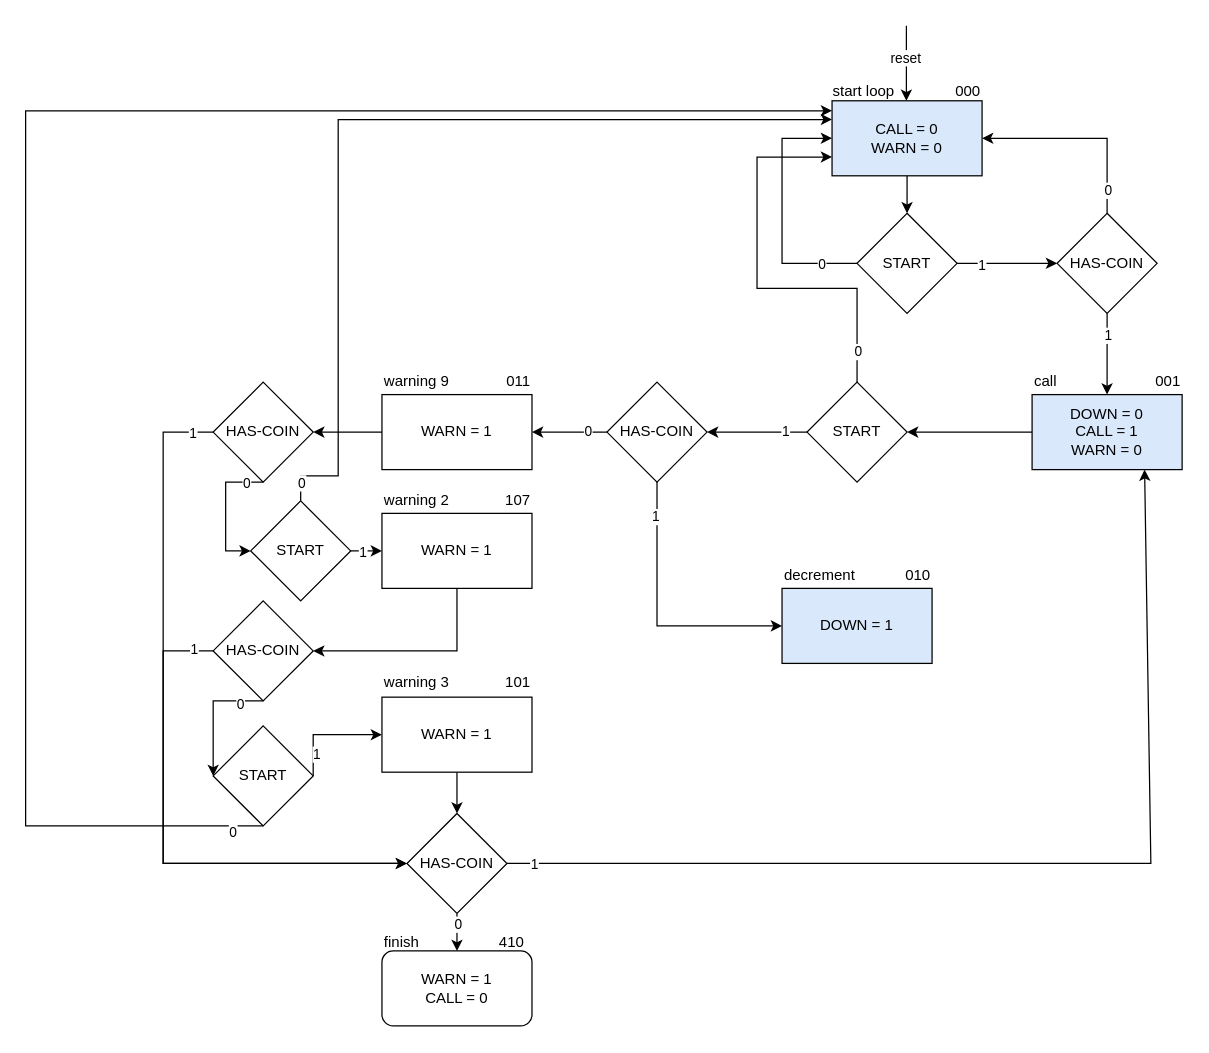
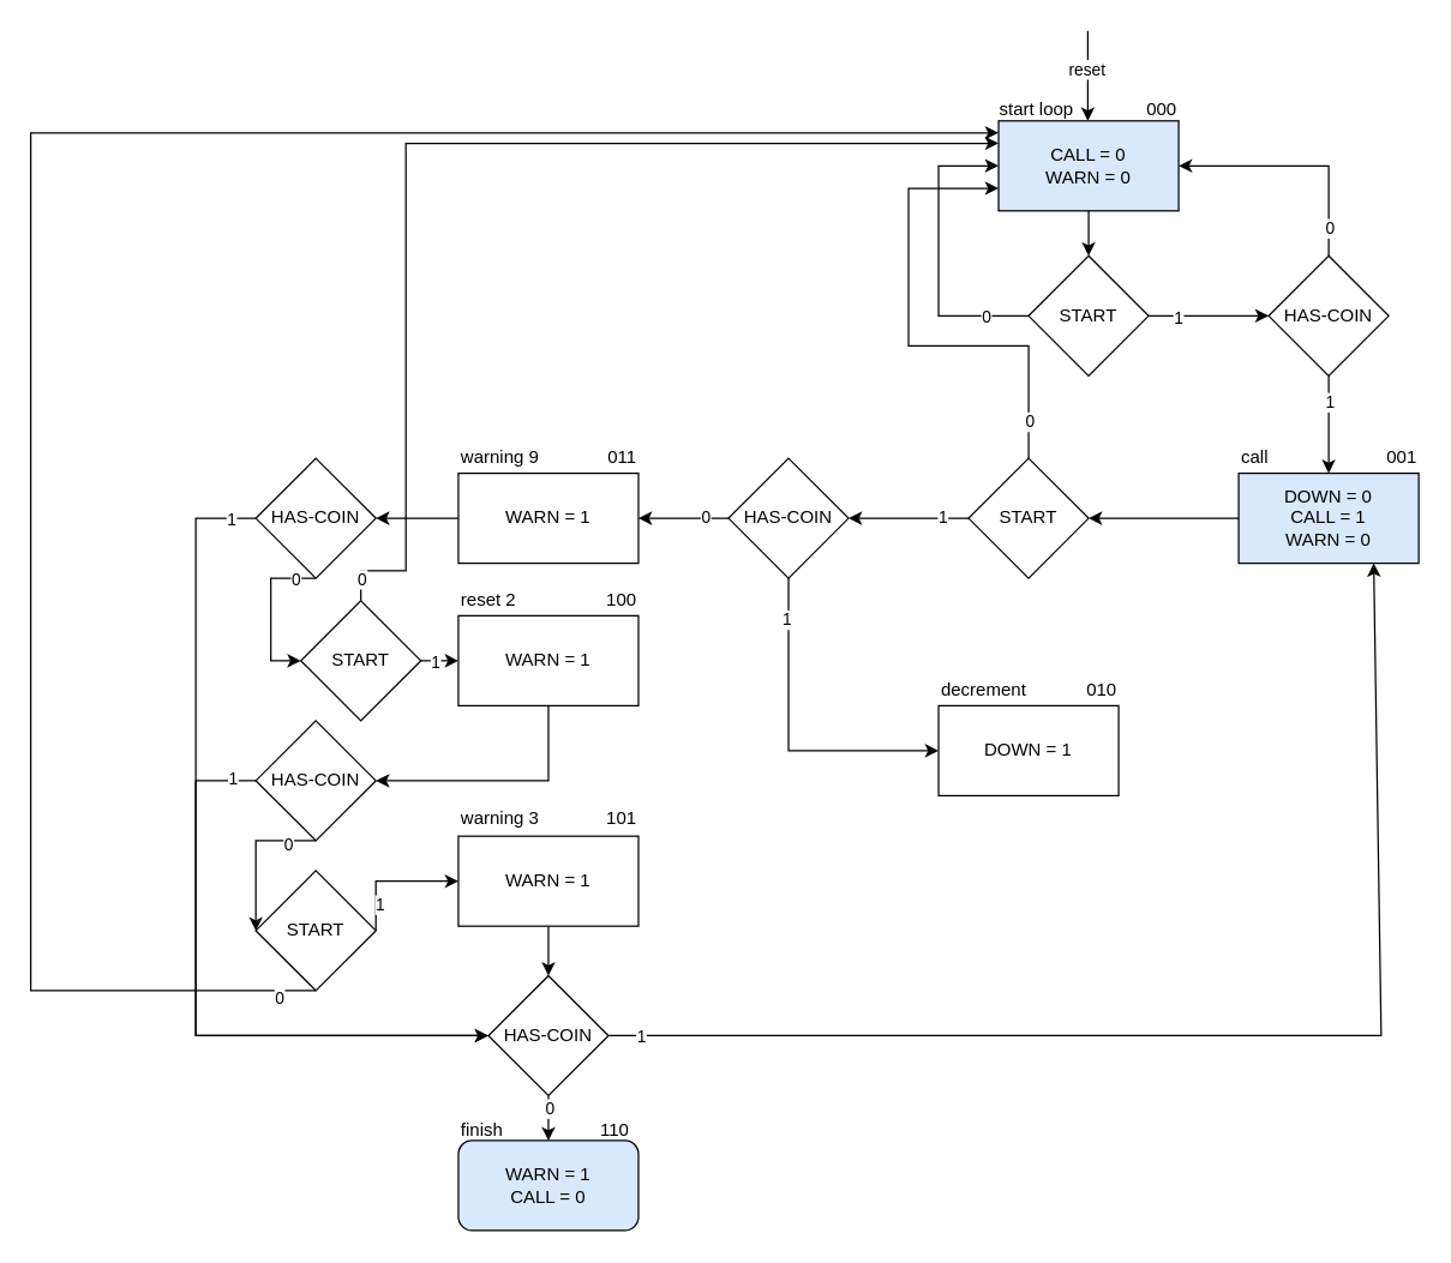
- <mxCell id="37" value="warning 2" style="text;html=1;align=left;verticalAlign=middle;resizable=0;points=[];autosize=1;strokeColor=none;fillColor=none;" vertex="1" parent="1"><mxGeometry x="305" y="385" width="80" height="30" as="geometry" /></mxCell>
+ <mxCell id="37" value="reset 2" style="text;html=1;align=left;verticalAlign=middle;resizable=0;points=[];autosize=1;strokeColor=none;fillColor=none;" vertex="1" parent="1"><mxGeometry x="305" y="385" width="80" height="30" as="geometry" /></mxCell>
- <mxCell id="62" value="107" style="text;html=1;align=right;verticalAlign=middle;resizable=0;points=[];autosize=1;strokeColor=none;fillColor=none;" vertex="1" parent="1"><mxGeometry x="385" y="385" width="40" height="30" as="geometry" /></mxCell>
+ <mxCell id="62" value="100" style="text;html=1;align=right;verticalAlign=middle;resizable=0;points=[];autosize=1;strokeColor=none;fillColor=none;" vertex="1" parent="1"><mxGeometry x="385" y="385" width="40" height="30" as="geometry" /></mxCell>
- <mxCell id="24" value="DOWN = 1" style="whiteSpace=wrap;html=1;fillColor=#dae8fc;" vertex="1" parent="1"><mxGeometry x="625" y="470" width="120" height="60" as="geometry" /></mxCell>
+ <mxCell id="24" value="DOWN = 1" style="whiteSpace=wrap;html=1;" vertex="1" parent="1"><mxGeometry x="625" y="470" width="120" height="60" as="geometry" /></mxCell>
- <mxCell id="64" value="410" style="text;html=1;align=right;verticalAlign=middle;resizable=0;points=[];autosize=1;strokeColor=none;fillColor=none;" vertex="1" parent="1"><mxGeometry x="380" y="738" width="40" height="30" as="geometry" /></mxCell>
+ <mxCell id="64" value="110" style="text;html=1;align=right;verticalAlign=middle;resizable=0;points=[];autosize=1;strokeColor=none;fillColor=none;" vertex="1" parent="1"><mxGeometry x="380" y="738" width="40" height="30" as="geometry" /></mxCell>
- <mxCell id="56" value="&lt;div&gt;WARN = 1&lt;/div&gt;CALL = 0" style="whiteSpace=wrap;html=1;rounded=1;" vertex="1" parent="1"><mxGeometry x="305" y="760" width="120" height="60" as="geometry" /></mxCell>
+ <mxCell id="56" value="&lt;div&gt;WARN = 1&lt;/div&gt;CALL = 0" style="whiteSpace=wrap;html=1;rounded=1;fillColor=#dae8fc;" vertex="1" parent="1"><mxGeometry x="305" y="760" width="120" height="60" as="geometry" /></mxCell>
